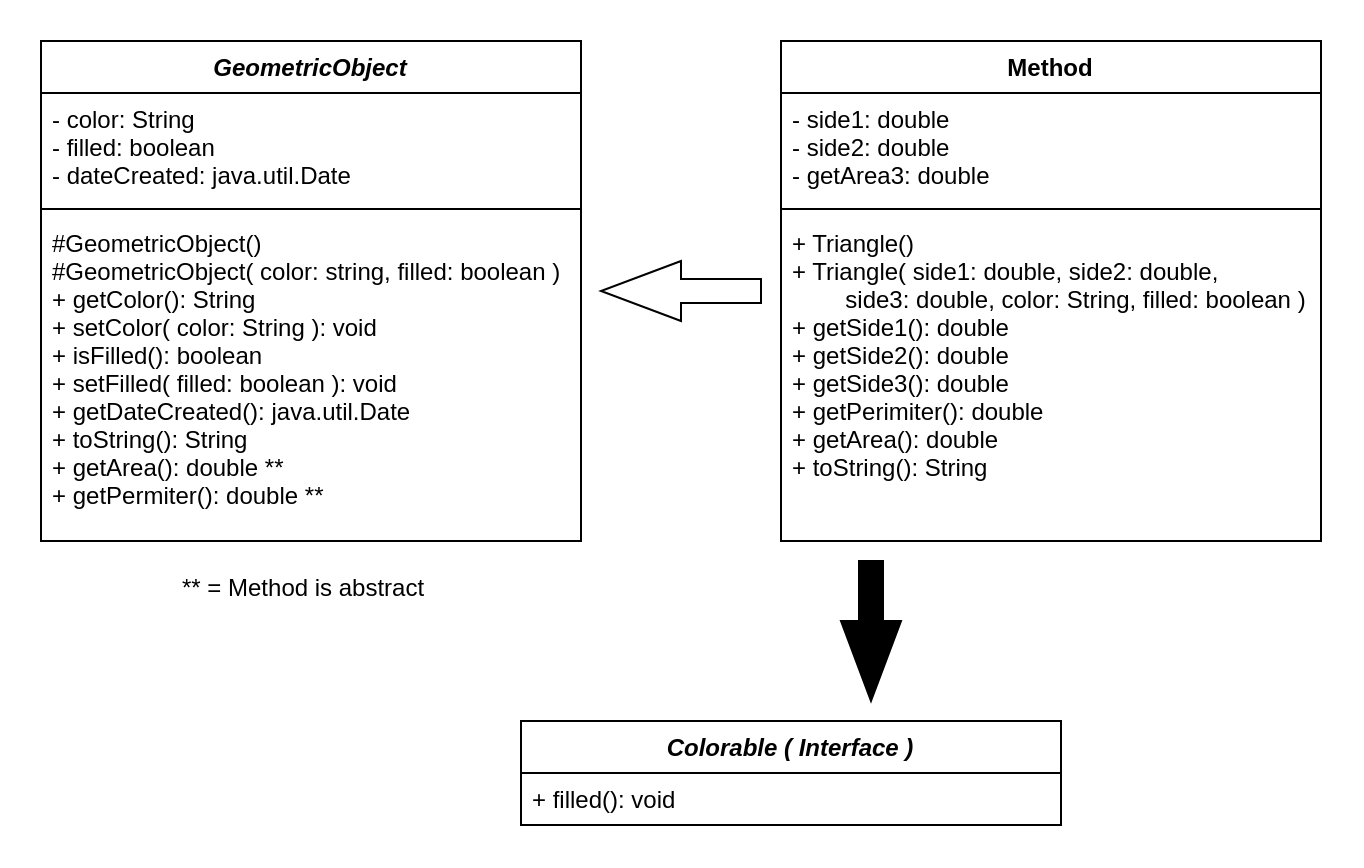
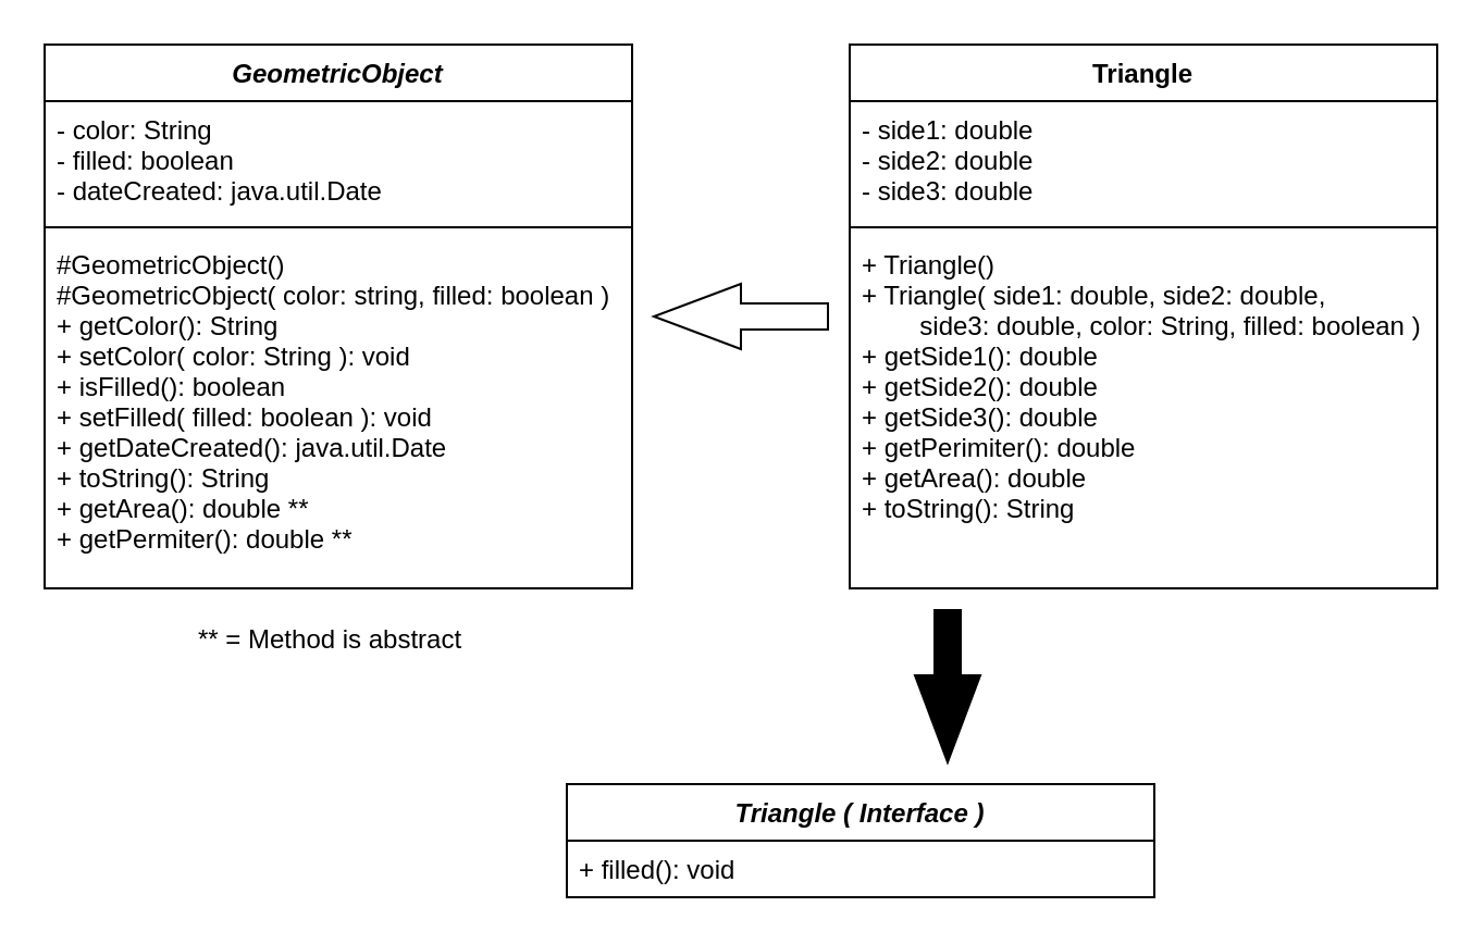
- <mxCell id="7" value="Method" style="swimlane;fontStyle=1;align=center;verticalAlign=top;childLayout=stackLayout;horizontal=1;startSize=26;horizontalStack=0;resizeParent=1;resizeParentMax=0;resizeLast=0;collapsible=1;marginBottom=0;" vertex="1" parent="1"><mxGeometry x="390" y="20" width="270" height="250" as="geometry" /></mxCell>
+ <mxCell id="7" value="Triangle" style="swimlane;fontStyle=1;align=center;verticalAlign=top;childLayout=stackLayout;horizontal=1;startSize=26;horizontalStack=0;resizeParent=1;resizeParentMax=0;resizeLast=0;collapsible=1;marginBottom=0;" vertex="1" parent="1"><mxGeometry x="390" y="20" width="270" height="250" as="geometry" /></mxCell>
- <mxCell id="8" value="- side1: double&#10;- side2: double&#10;- getArea3: double&#10;" style="text;strokeColor=none;fillColor=none;align=left;verticalAlign=top;spacingLeft=4;spacingRight=4;overflow=hidden;rotatable=0;points=[[0,0.5],[1,0.5]];portConstraint=eastwest;" vertex="1" parent="7"><mxGeometry y="26" width="270" height="54" as="geometry" /></mxCell>
+ <mxCell id="8" value="- side1: double&#10;- side2: double&#10;- side3: double&#10;" style="text;strokeColor=none;fillColor=none;align=left;verticalAlign=top;spacingLeft=4;spacingRight=4;overflow=hidden;rotatable=0;points=[[0,0.5],[1,0.5]];portConstraint=eastwest;" vertex="1" parent="7"><mxGeometry y="26" width="270" height="54" as="geometry" /></mxCell>
- <mxCell id="13" value="Colorable ( Interface )" style="swimlane;fontStyle=3;childLayout=stackLayout;horizontal=1;startSize=26;fillColor=none;horizontalStack=0;resizeParent=1;resizeParentMax=0;resizeLast=0;collapsible=1;marginBottom=0;" vertex="1" parent="1"><mxGeometry x="260" y="360" width="270" height="52" as="geometry" /></mxCell>
+ <mxCell id="13" value="Triangle ( Interface )" style="swimlane;fontStyle=3;childLayout=stackLayout;horizontal=1;startSize=26;fillColor=none;horizontalStack=0;resizeParent=1;resizeParentMax=0;resizeLast=0;collapsible=1;marginBottom=0;" vertex="1" parent="1"><mxGeometry x="260" y="360" width="270" height="52" as="geometry" /></mxCell>
